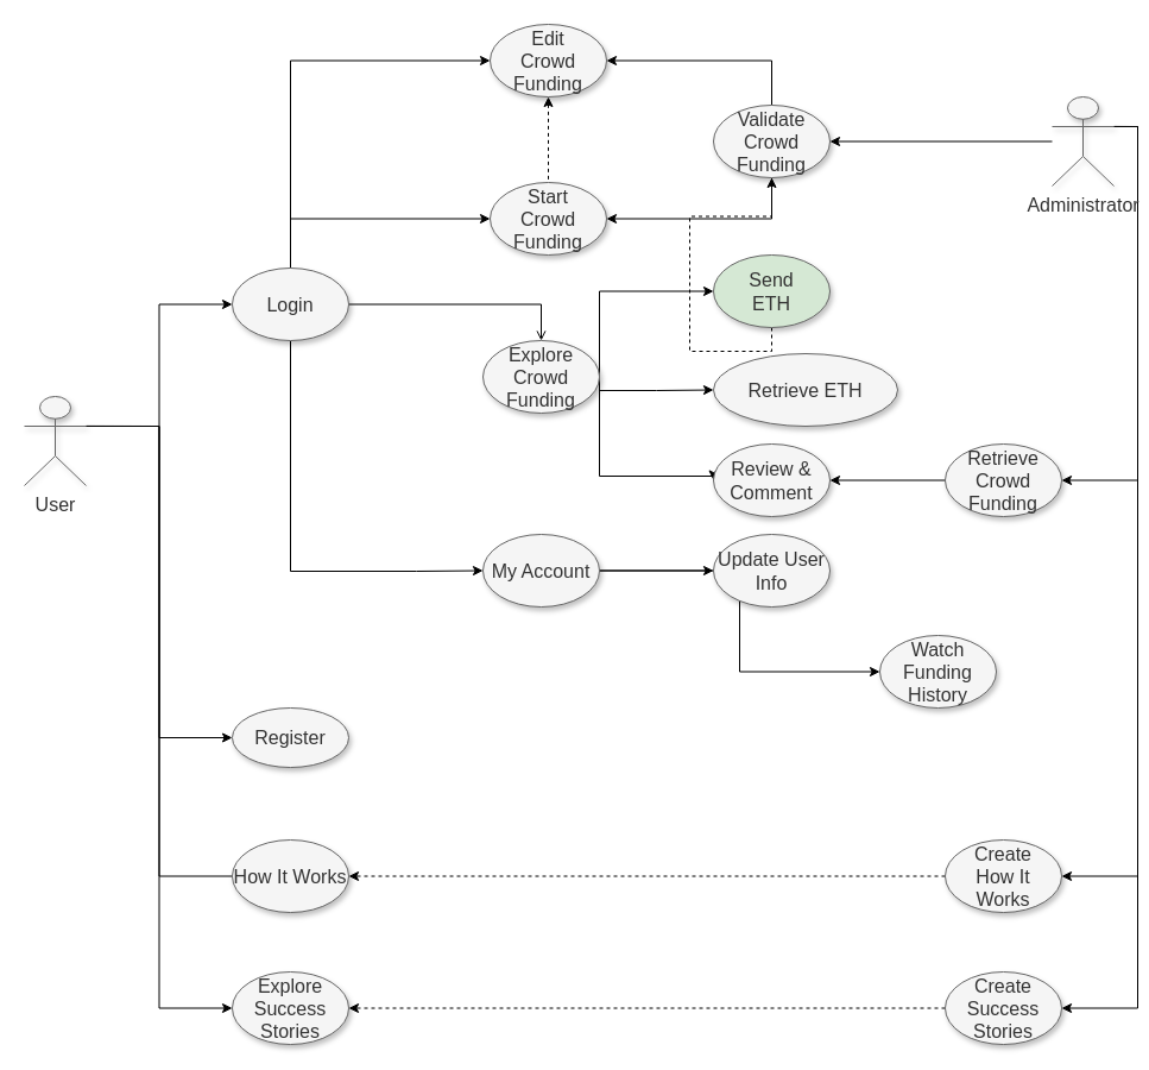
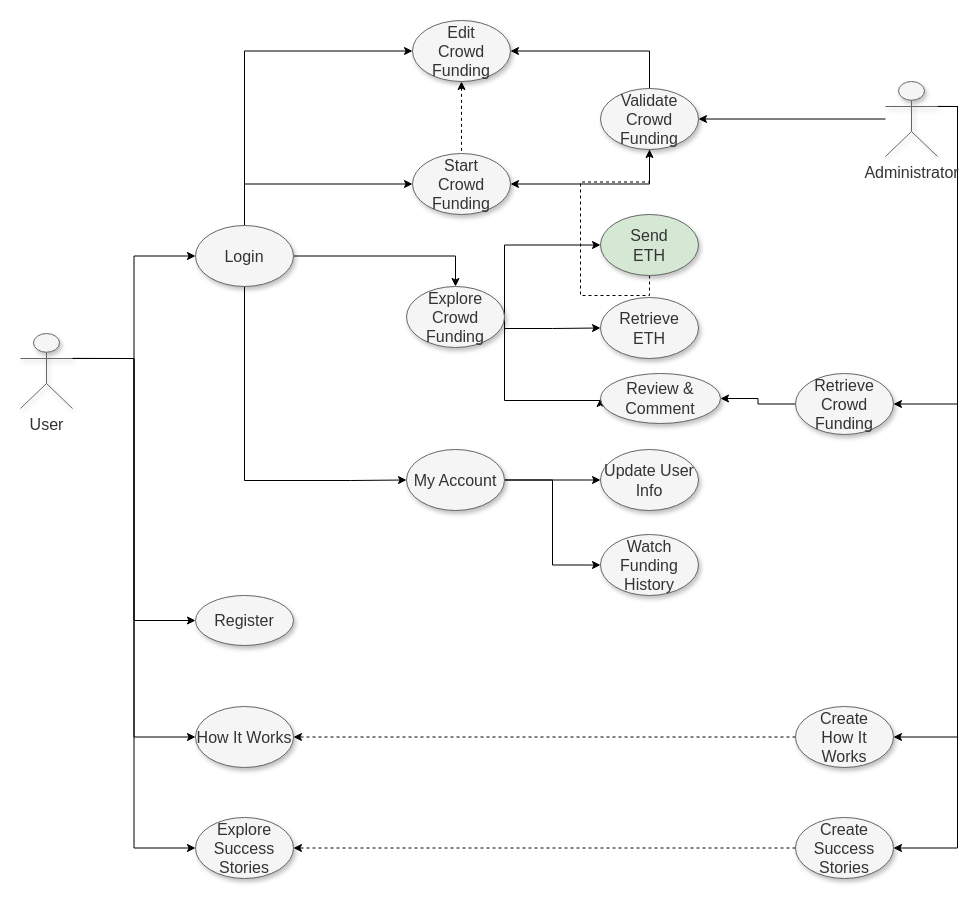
- <mxCell id="7" style="edgeStyle=orthogonalEdgeStyle;rounded=0;orthogonalLoop=1;jettySize=auto;html=1;entryX=0.5;entryY=0;entryDx=0;entryDy=0;endArrow=open;" edge="1" parent="1" source="11" target="17"><mxGeometry relative="1" as="geometry" /></mxCell>
+ <mxCell id="7" style="edgeStyle=orthogonalEdgeStyle;rounded=0;orthogonalLoop=1;jettySize=auto;html=1;entryX=0.5;entryY=0;entryDx=0;entryDy=0;" edge="1" parent="1" source="11" target="17"><mxGeometry relative="1" as="geometry" /></mxCell>
- <mxCell id="29" value="&lt;span style=&quot;font-size: 16px&quot;&gt;Retrieve ETH&lt;br&gt;&lt;/span&gt;" style="ellipse;whiteSpace=wrap;html=1;rounded=1;shadow=1;fillColor=#f5f5f5;strokeColor=#666666;fontColor=#333333;" vertex="1" parent="1"><mxGeometry x="600" y="297" width="155" height="61" as="geometry" /></mxCell>
+ <mxCell id="29" value="&lt;span style=&quot;font-size: 16px&quot;&gt;Retrieve ETH&lt;br&gt;&lt;/span&gt;" style="ellipse;whiteSpace=wrap;html=1;rounded=1;shadow=1;fillColor=#f5f5f5;strokeColor=#666666;fontColor=#333333;" vertex="1" parent="1"><mxGeometry x="600" y="297" width="98" height="61" as="geometry" /></mxCell>
- <mxCell id="25" value="&lt;span style=&quot;font-size: 16px&quot;&gt;Review &amp;amp; Comment&lt;/span&gt;" style="ellipse;whiteSpace=wrap;html=1;rounded=1;shadow=1;fillColor=#f5f5f5;strokeColor=#666666;fontColor=#333333;" vertex="1" parent="1"><mxGeometry x="600" y="373" width="98" height="61" as="geometry" /></mxCell>
+ <mxCell id="25" value="&lt;span style=&quot;font-size: 16px&quot;&gt;Review &amp;amp; Comment&lt;/span&gt;" style="ellipse;whiteSpace=wrap;html=1;rounded=1;shadow=1;fillColor=#f5f5f5;strokeColor=#666666;fontColor=#333333;" vertex="1" parent="1"><mxGeometry x="600" y="373" width="120" height="50" as="geometry" /></mxCell>
- <mxCell id="33" value="&lt;span style=&quot;font-size: 16px&quot;&gt;Watch Funding History&lt;/span&gt;" style="ellipse;whiteSpace=wrap;html=1;rounded=1;shadow=1;fillColor=#f5f5f5;strokeColor=#666666;fontColor=#333333;" vertex="1" parent="1"><mxGeometry x="740" y="534" width="98" height="61" as="geometry" /></mxCell>
+ <mxCell id="33" value="&lt;span style=&quot;font-size: 16px&quot;&gt;Watch Funding History&lt;/span&gt;" style="ellipse;whiteSpace=wrap;html=1;rounded=1;shadow=1;fillColor=#f5f5f5;strokeColor=#666666;fontColor=#333333;" vertex="1" parent="1"><mxGeometry x="600" y="534" width="98" height="61" as="geometry" /></mxCell>
- <mxCell id="4" style="edgeStyle=orthogonalEdgeStyle;rounded=0;orthogonalLoop=1;jettySize=auto;html=1;exitX=1;exitY=0.333;exitDx=0;exitDy=0;exitPerimeter=0;entryX=0;entryY=0.5;entryDx=0;entryDy=0;endArrow=none;endFill=1;" edge="1" parent="1" source="6" target="37"><mxGeometry relative="1" as="geometry" /></mxCell>
+ <mxCell id="4" style="edgeStyle=orthogonalEdgeStyle;rounded=0;orthogonalLoop=1;jettySize=auto;html=1;exitX=1;exitY=0.333;exitDx=0;exitDy=0;exitPerimeter=0;entryX=0;entryY=0.5;entryDx=0;entryDy=0;endArrow=classic;endFill=1;" edge="1" parent="1" source="6" target="37"><mxGeometry relative="1" as="geometry" /></mxCell>
